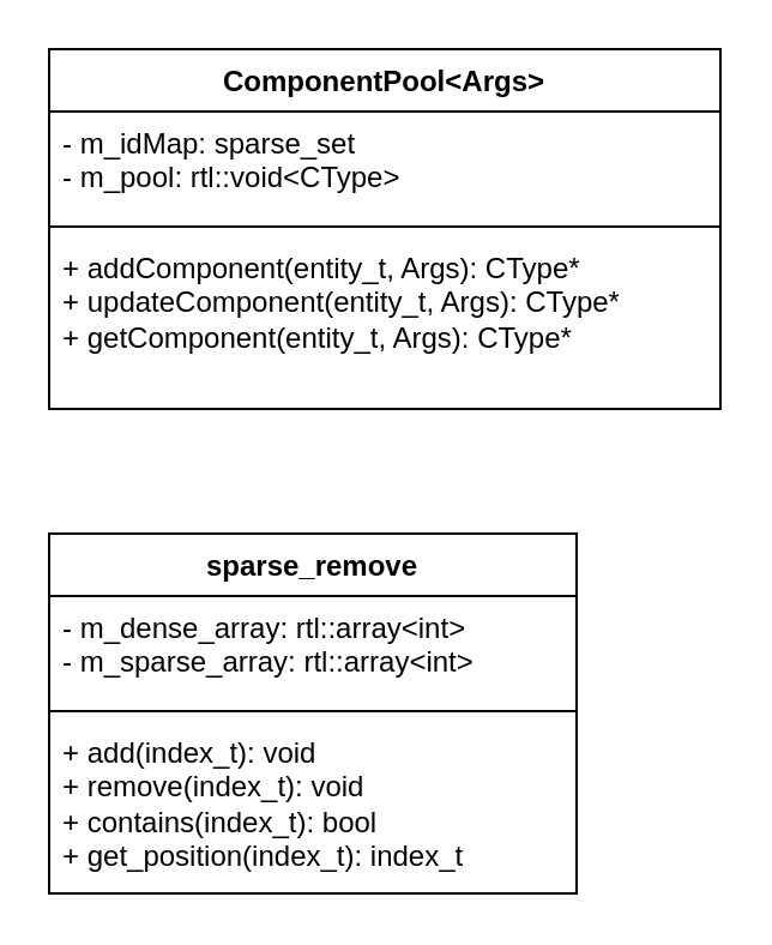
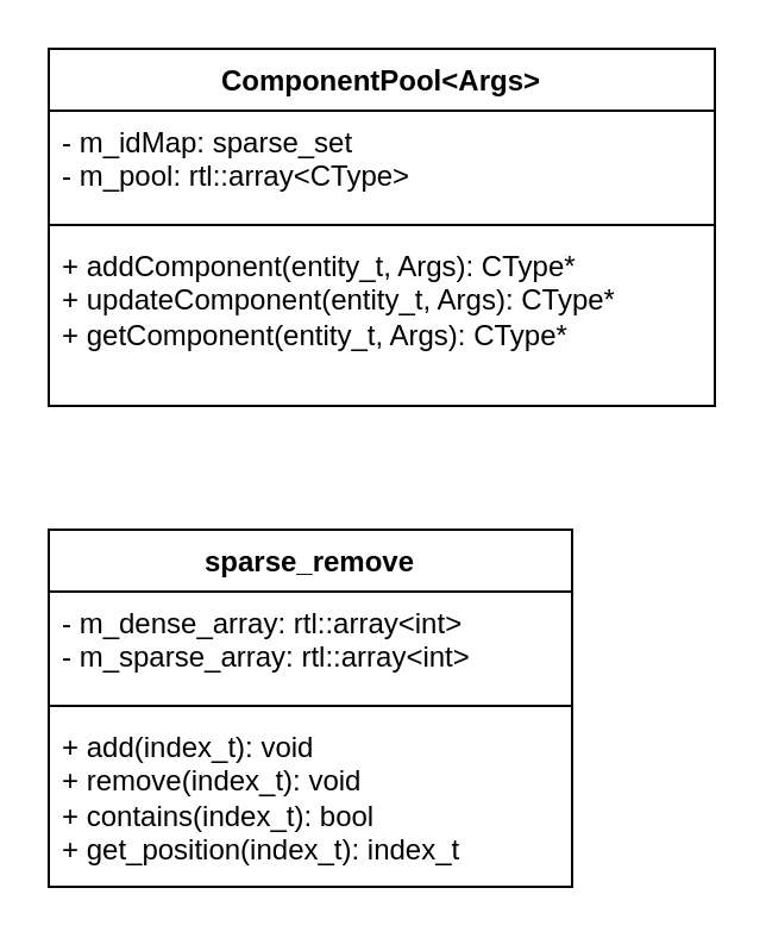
- <mxCell id="7" value="- m_idMap: sparse_set&lt;br&gt;- m_pool: rtl::void&amp;lt;CType&amp;gt;" style="text;strokeColor=none;fillColor=none;align=left;verticalAlign=top;spacingLeft=4;spacingRight=4;overflow=hidden;rotatable=0;points=[[0,0.5],[1,0.5]];portConstraint=eastwest;whiteSpace=wrap;html=1;" vertex="1" parent="6"><mxGeometry y="26" width="280" height="44" as="geometry" /></mxCell>
+ <mxCell id="7" value="- m_idMap: sparse_set&lt;br&gt;- m_pool: rtl::array&amp;lt;CType&amp;gt;" style="text;strokeColor=none;fillColor=none;align=left;verticalAlign=top;spacingLeft=4;spacingRight=4;overflow=hidden;rotatable=0;points=[[0,0.5],[1,0.5]];portConstraint=eastwest;whiteSpace=wrap;html=1;" vertex="1" parent="6"><mxGeometry y="26" width="280" height="44" as="geometry" /></mxCell>
